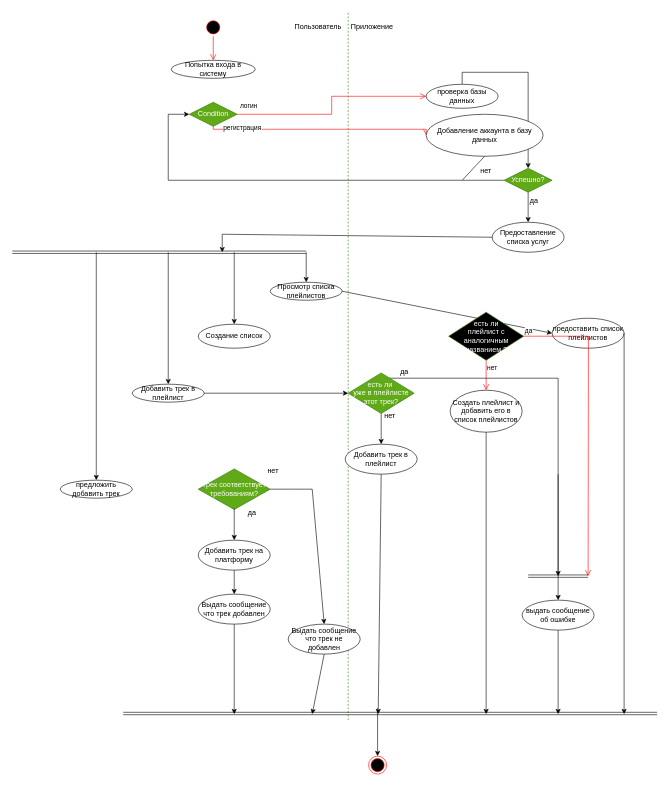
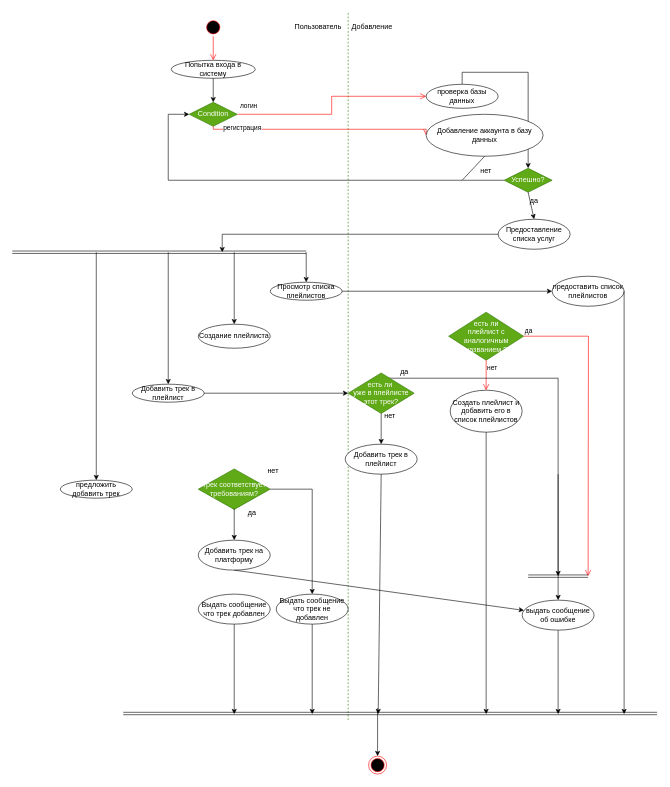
- <mxCell id="4" value="Приложение" style="text;html=1;strokeColor=none;fillColor=none;align=center;verticalAlign=middle;whiteSpace=wrap;rounded=0;" parent="1" vertex="1"><mxGeometry x="590" y="30" width="60" height="30" as="geometry" /></mxCell>
+ <mxCell id="4" value="Добавление" style="text;html=1;strokeColor=none;fillColor=none;align=center;verticalAlign=middle;whiteSpace=wrap;rounded=0;" parent="1" vertex="1"><mxGeometry x="590" y="30" width="60" height="30" as="geometry" /></mxCell>
+ <mxCell id="11" value="" style="endArrow=classic;html=1;rounded=0;exitX=0.5;exitY=1;exitDx=0;exitDy=0;entryX=0.5;entryY=0;entryDx=0;entryDy=0;" parent="1" source="5" target="8" edge="1"><mxGeometry width="50" height="50" relative="1" as="geometry"><mxPoint x="580" y="270" as="sourcePoint" /><mxPoint x="630" y="220" as="targetPoint" /></mxGeometry></mxCell>
- <mxCell id="21" value="Предоставление списка услуг" style="ellipse;whiteSpace=wrap;html=1;" parent="1" vertex="1"><mxGeometry x="820" y="370" width="120" height="50" as="geometry" /></mxCell>
+ <mxCell id="21" value="Предоставление списка услуг" style="ellipse;whiteSpace=wrap;html=1;" parent="1" vertex="1"><mxGeometry x="830" y="365" width="120" height="50" as="geometry" /></mxCell>
- <mxCell id="31" value="предоставить список плейлистов" style="ellipse;whiteSpace=wrap;html=1;" parent="1" vertex="1"><mxGeometry x="920" y="530" width="120" height="50" as="geometry" /></mxCell>
+ <mxCell id="31" value="предоставить список плейлистов" style="ellipse;whiteSpace=wrap;html=1;" parent="1" vertex="1"><mxGeometry x="920" y="460" width="120" height="50" as="geometry" /></mxCell>
- <mxCell id="29" value="Создание список" style="ellipse;whiteSpace=wrap;html=1;" parent="1" vertex="1"><mxGeometry x="330" y="540" width="120" height="40" as="geometry" /></mxCell>
+ <mxCell id="29" value="Создание плейлиста" style="ellipse;whiteSpace=wrap;html=1;" parent="1" vertex="1"><mxGeometry x="330" y="540" width="120" height="40" as="geometry" /></mxCell>
- <mxCell id="32" value="есть ли &lt;br&gt;плейлист с аналогичным названием ?" style="rhombus;whiteSpace=wrap;html=1;fillColor=#000000;strokeColor=#2D7600;fontColor=#ffffff;" parent="1" vertex="1"><mxGeometry x="747.5" y="520" width="125" height="80" as="geometry" /></mxCell>
+ <mxCell id="32" value="есть ли &lt;br&gt;плейлист с аналогичным названием ?" style="rhombus;whiteSpace=wrap;html=1;fillColor=#60a917;strokeColor=#2D7600;fontColor=#ffffff;" parent="1" vertex="1"><mxGeometry x="747.5" y="520" width="125" height="80" as="geometry" /></mxCell>
- <mxCell id="64" value="" style="endArrow=classic;html=1;rounded=0;exitX=0.5;exitY=1;exitDx=0;exitDy=0;entryX=0.5;entryY=0;entryDx=0;entryDy=0;" edge="1" parent="1" source="59" target="63"><mxGeometry width="50" height="50" relative="1" as="geometry"><mxPoint x="450" y="1020" as="sourcePoint" /><mxPoint x="500" y="970" as="targetPoint" /></mxGeometry></mxCell>
+ <mxCell id="64" value="" style="endArrow=classic;html=1;rounded=0;exitX=0.5;exitY=1;exitDx=0;exitDy=0;" edge="1" parent="1" source="59" target="39"><mxGeometry width="50" height="50" relative="1" as="geometry"><mxPoint x="450" y="1020" as="sourcePoint" /><mxPoint x="500" y="970" as="targetPoint" /></mxGeometry></mxCell>
- <mxCell id="60" value="Выдать сообщение что трек не добавлен" style="ellipse;whiteSpace=wrap;html=1;" vertex="1" parent="1"><mxGeometry x="480" y="1040" width="120" height="50" as="geometry" /></mxCell>
+ <mxCell id="60" value="Выдать сообщение что трек не добавлен" style="ellipse;whiteSpace=wrap;html=1;" vertex="1" parent="1"><mxGeometry x="460" y="990" width="120" height="50" as="geometry" /></mxCell>
